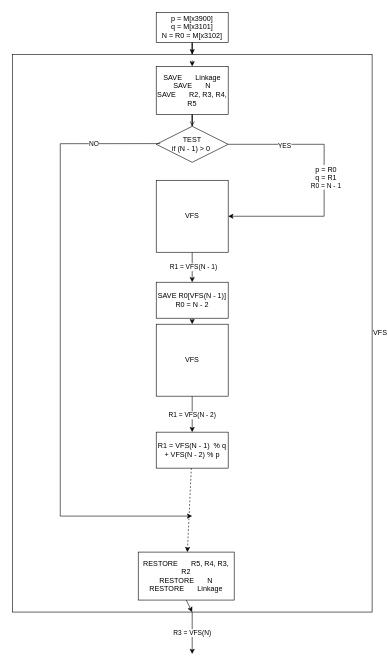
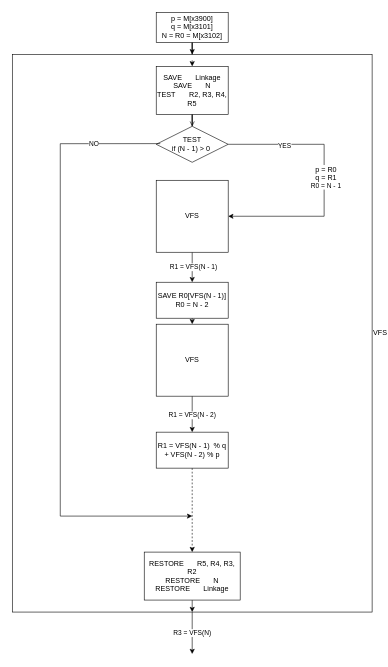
- <mxCell id="7" value="SAVE&lt;span style=&quot;white-space: pre;&quot;&gt;&#09;&lt;/span&gt;Linkage&lt;br&gt;SAVE&lt;span style=&quot;white-space: pre;&quot;&gt;&#09;&lt;/span&gt;N&lt;br&gt;SAVE&lt;span style=&quot;white-space: pre;&quot;&gt;&#09;&lt;/span&gt;R2, R3, R4, R5" style="rounded=0;whiteSpace=wrap;html=1;fillColor=default;" parent="1" vertex="1"><mxGeometry x="260" y="110" width="120" height="80" as="geometry" /></mxCell>
+ <mxCell id="7" value="SAVE&lt;span style=&quot;white-space: pre;&quot;&gt;&#09;&lt;/span&gt;Linkage&lt;br&gt;SAVE&lt;span style=&quot;white-space: pre;&quot;&gt;&#09;&lt;/span&gt;N&lt;br&gt;TEST&lt;span style=&quot;white-space: pre;&quot;&gt;&#09;&lt;/span&gt;R2, R3, R4, R5" style="rounded=0;whiteSpace=wrap;html=1;fillColor=default;" parent="1" vertex="1"><mxGeometry x="260" y="110" width="120" height="80" as="geometry" /></mxCell>
- <mxCell id="22" value="RESTORE&lt;span style=&quot;white-space: pre;&quot;&gt;&#09;&lt;/span&gt;R5, R4, R3, R2&lt;br&gt;RESTORE&lt;span style=&quot;white-space: pre;&quot;&gt;&#09;&lt;/span&gt;N&lt;br&gt;RESTORE&lt;span style=&quot;white-space: pre;&quot;&gt;&#09;&lt;/span&gt;Linkage" style="rounded=0;whiteSpace=wrap;html=1;fillColor=default;" parent="1" vertex="1"><mxGeometry x="230" y="920" width="160" height="80" as="geometry" /></mxCell>
+ <mxCell id="22" value="RESTORE&lt;span style=&quot;white-space: pre;&quot;&gt;&#09;&lt;/span&gt;R5, R4, R3, R2&lt;br&gt;RESTORE&lt;span style=&quot;white-space: pre;&quot;&gt;&#09;&lt;/span&gt;N&lt;br&gt;RESTORE&lt;span style=&quot;white-space: pre;&quot;&gt;&#09;&lt;/span&gt;Linkage" style="rounded=0;whiteSpace=wrap;html=1;fillColor=default;" parent="1" vertex="1"><mxGeometry x="240" y="920" width="160" height="80" as="geometry" /></mxCell>
